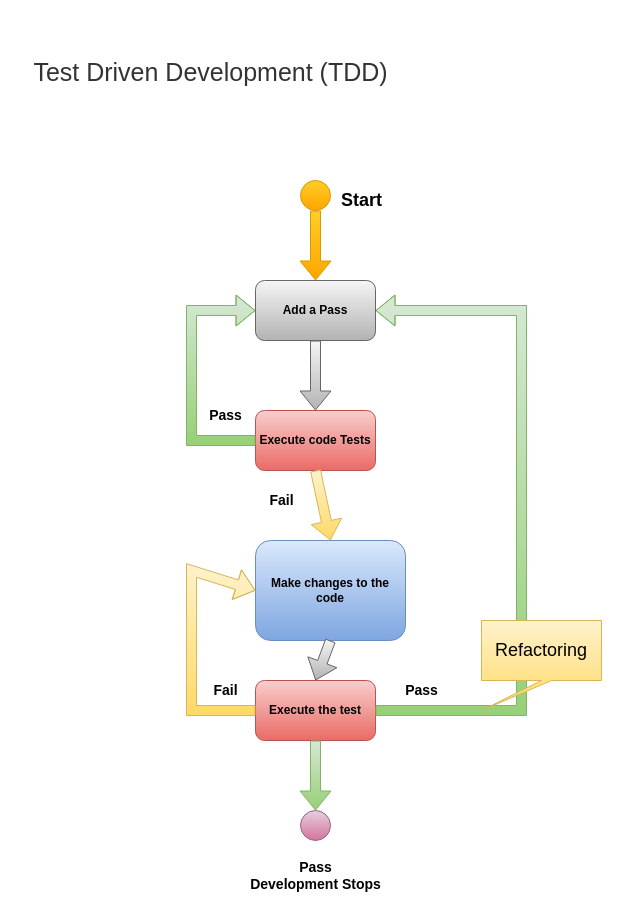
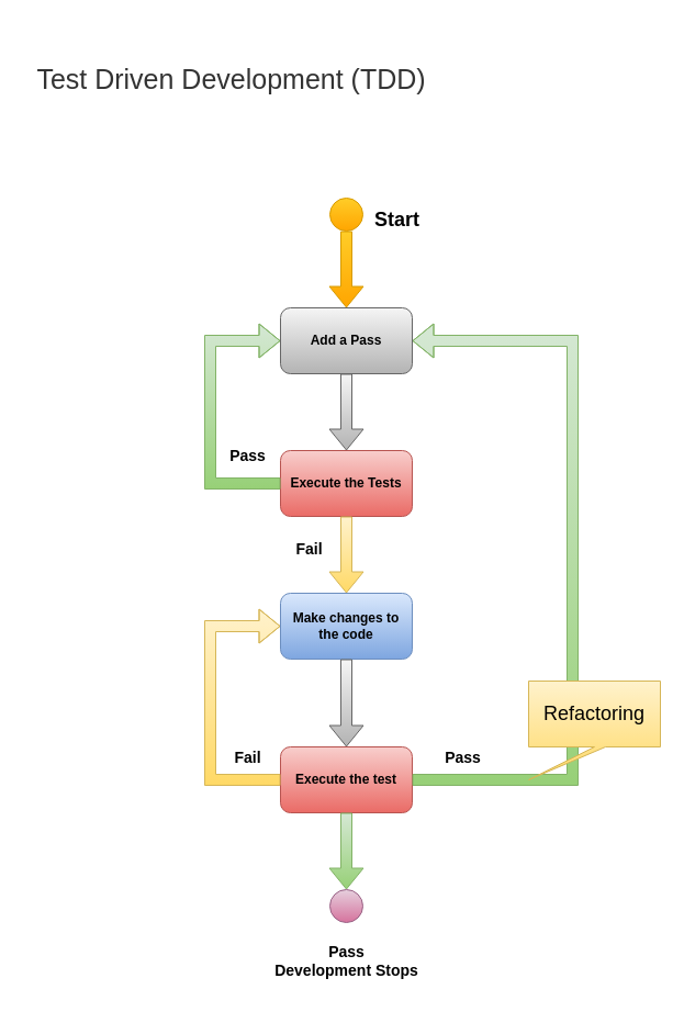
- <mxCell id="2" value="&lt;b&gt;Execute code Tests&lt;/b&gt;" style="rounded=1;whiteSpace=wrap;html=1;fillColor=#f8cecc;gradientColor=#ea6b66;strokeColor=#b85450;" parent="1" vertex="1"><mxGeometry x="255" y="410" width="120" height="60" as="geometry" /></mxCell>
+ <mxCell id="2" value="&lt;b&gt;Execute the Tests&lt;/b&gt;" style="rounded=1;whiteSpace=wrap;html=1;fillColor=#f8cecc;gradientColor=#ea6b66;strokeColor=#b85450;" parent="1" vertex="1"><mxGeometry x="255" y="410" width="120" height="60" as="geometry" /></mxCell>
- <mxCell id="4" value="&lt;b&gt;Make changes to the code&lt;/b&gt;" style="rounded=1;whiteSpace=wrap;html=1;fillColor=#dae8fc;gradientColor=#7ea6e0;strokeColor=#6c8ebf;" parent="1" vertex="1"><mxGeometry x="255" y="540" width="150" height="100" as="geometry" /></mxCell>
+ <mxCell id="4" value="&lt;b&gt;Make changes to the code&lt;/b&gt;" style="rounded=1;whiteSpace=wrap;html=1;fillColor=#dae8fc;gradientColor=#7ea6e0;strokeColor=#6c8ebf;" parent="1" vertex="1"><mxGeometry x="255" y="540" width="120" height="60" as="geometry" /></mxCell>
